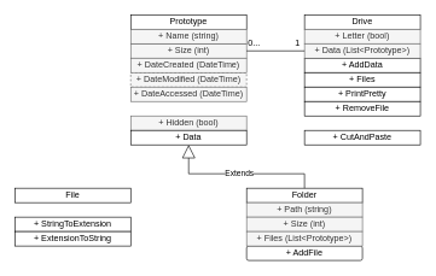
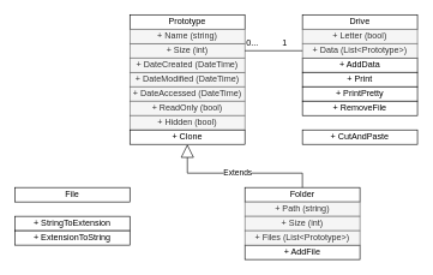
- <mxCell id="33" value="1" style="text;html=1;align=center;verticalAlign=middle;resizable=0;points=[];autosize=1;strokeColor=none;fillColor=none;" vertex="1" parent="1"><mxGeometry x="400" y="50" width="20" height="20" as="geometry" /></mxCell>
+ <mxCell id="33" value="1" style="text;html=1;align=center;verticalAlign=middle;resizable=0;points=[];autosize=1;strokeColor=none;fillColor=none;" vertex="1" parent="1"><mxGeometry x="385" y="50" width="20" height="20" as="geometry" /></mxCell>
- <mxCell id="6" value="+ DateModified (DateTime)" style="rounded=0;whiteSpace=wrap;html=1;fillColor=#f5f5f5;fontColor=#333333;strokeColor=#666666;dashed=1;" vertex="1" parent="2"><mxGeometry y="80" width="160" height="20" as="geometry" /></mxCell>
+ <mxCell id="6" value="+ DateModified (DateTime)" style="rounded=0;whiteSpace=wrap;html=1;fillColor=#f5f5f5;fontColor=#333333;strokeColor=#666666;" vertex="1" parent="2"><mxGeometry y="80" width="160" height="20" as="geometry" /></mxCell>
- <mxCell id="28" value="+ Files" style="rounded=0;whiteSpace=wrap;html=1;container=0;" vertex="1" parent="23"><mxGeometry y="80" width="160" height="20" as="geometry" /></mxCell>
+ <mxCell id="28" value="+ Print" style="rounded=0;whiteSpace=wrap;html=1;container=0;" vertex="1" parent="23"><mxGeometry y="80" width="160" height="20" as="geometry" /></mxCell>
+ <mxCell id="9" value="+ ReadOnly (bool)" style="rounded=0;whiteSpace=wrap;html=1;fillColor=#f5f5f5;fontColor=#333333;strokeColor=#666666;" vertex="1" parent="2"><mxGeometry y="120" width="160" height="20" as="geometry" /></mxCell>
- <mxCell id="11" value="+ Data" style="rounded=0;whiteSpace=wrap;html=1;" vertex="1" parent="2"><mxGeometry y="160" width="160" height="20" as="geometry" /></mxCell>
+ <mxCell id="11" value="+ Clone" style="rounded=0;whiteSpace=wrap;html=1;" vertex="1" parent="2"><mxGeometry y="160" width="160" height="20" as="geometry" /></mxCell>
- <mxCell id="17" value="+ AddFile" style="whiteSpace=wrap;html=1;container=0;rounded=1;" vertex="1" parent="16"><mxGeometry y="80" width="160" height="20" as="geometry" /></mxCell>
+ <mxCell id="17" value="+ AddFile" style="rounded=0;whiteSpace=wrap;html=1;container=0;" vertex="1" parent="16"><mxGeometry y="80" width="160" height="20" as="geometry" /></mxCell>
